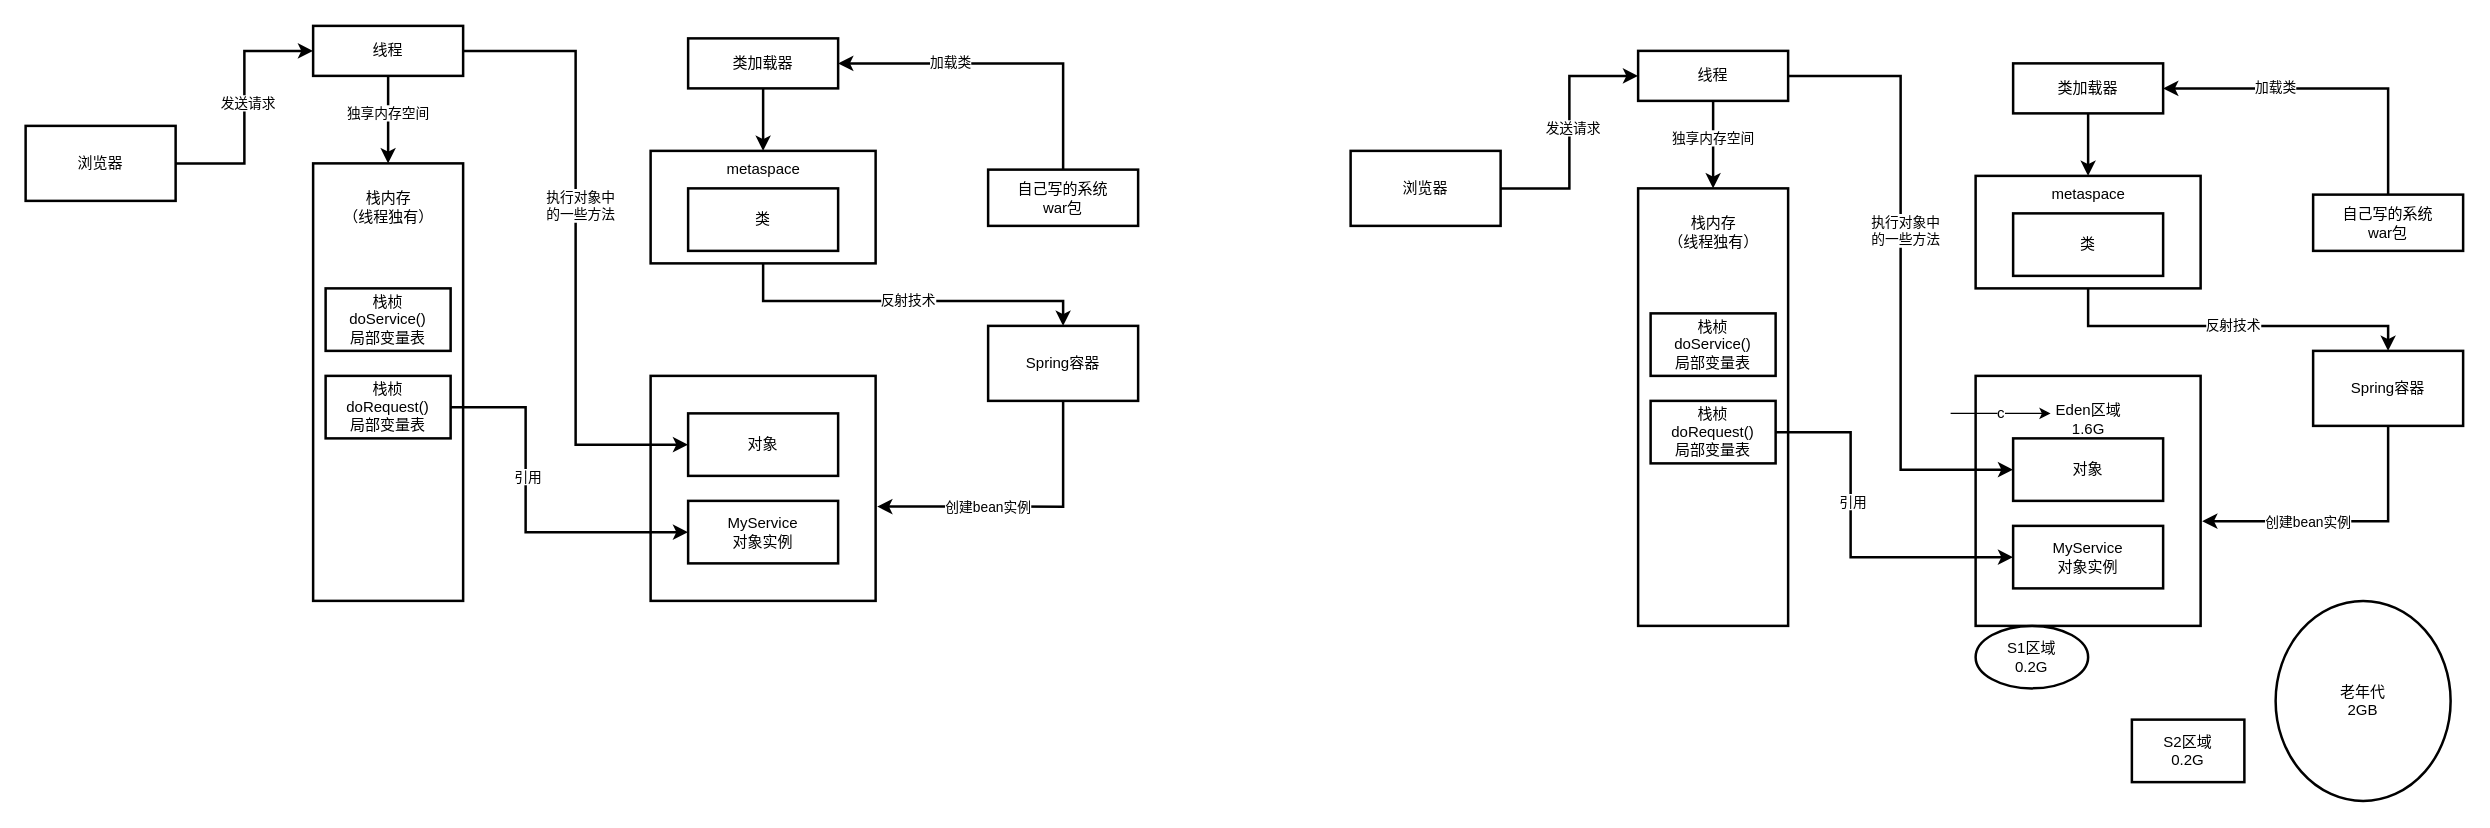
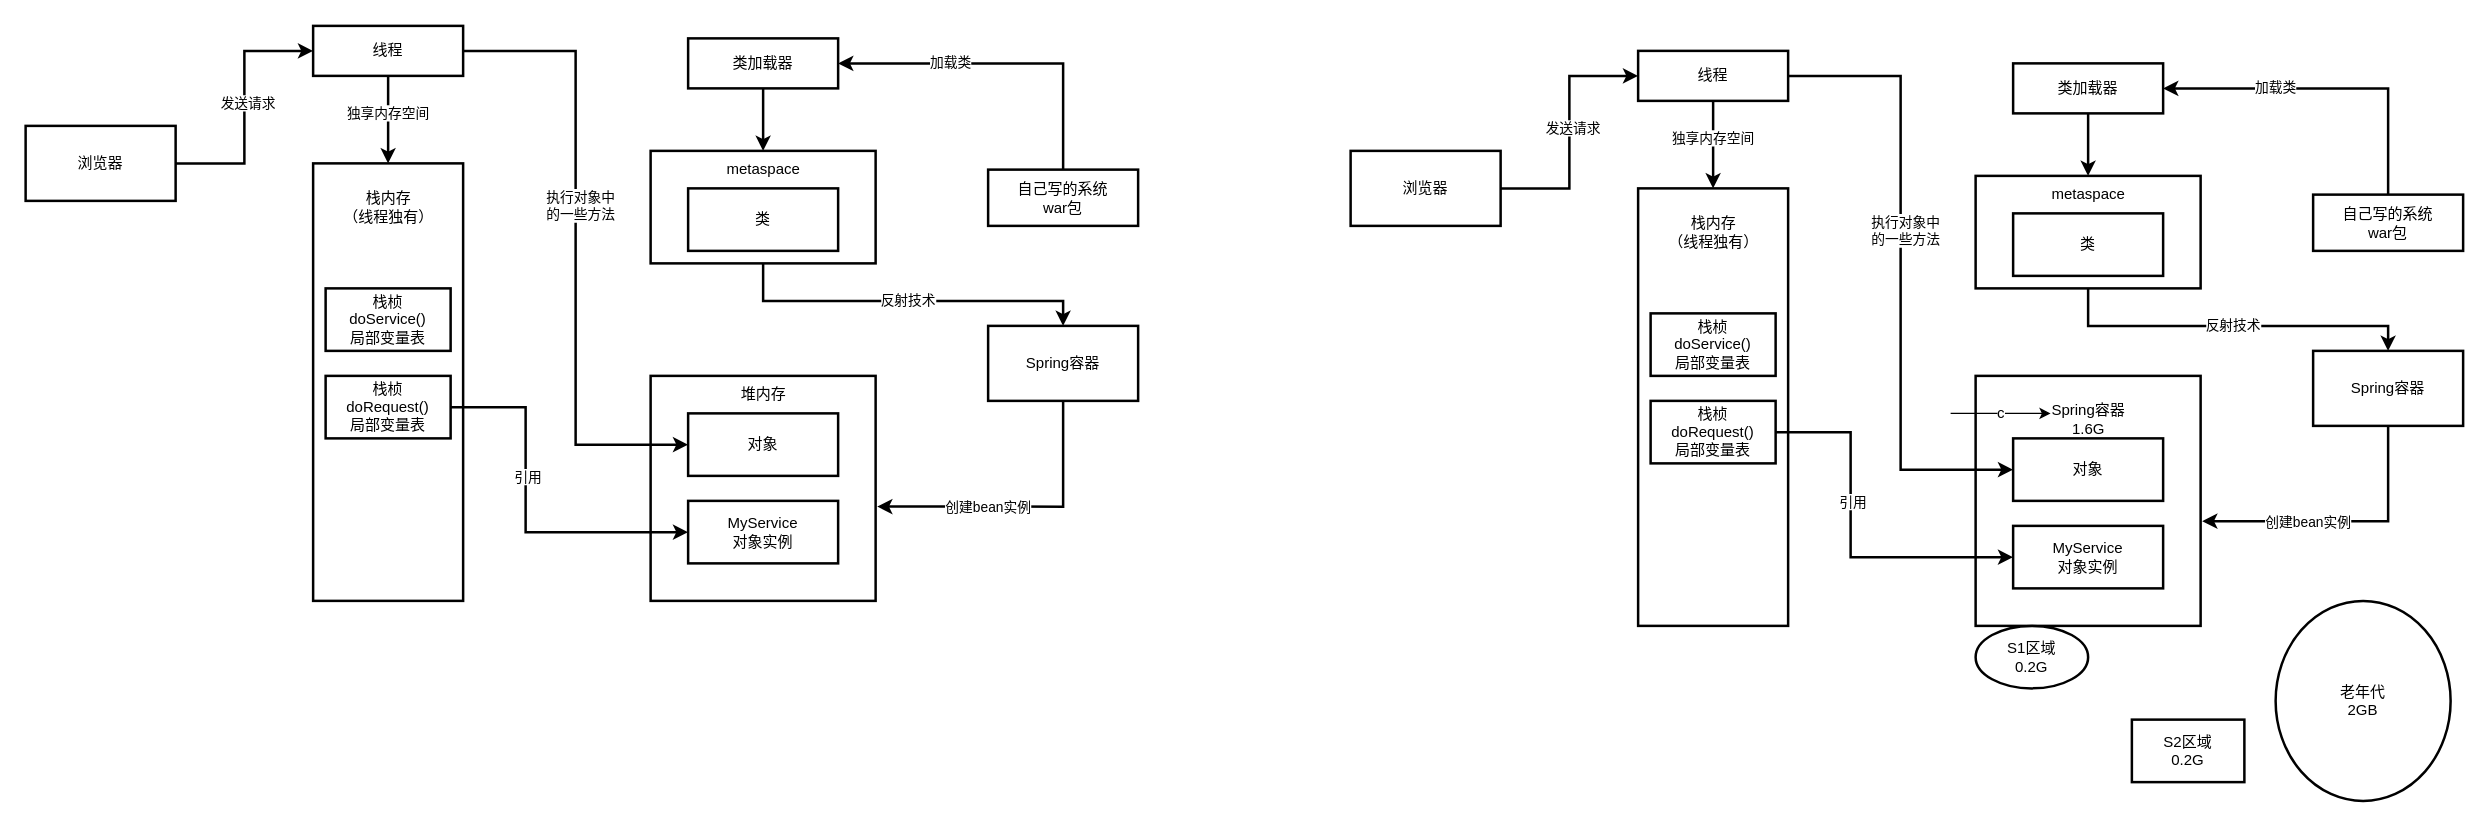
+ <mxCell id="9" value="堆内存" style="text;html=1;align=center;verticalAlign=middle;resizable=0;points=[];autosize=1;strokeColor=none;fillColor=none;" parent="1" vertex="1"><mxGeometry x="580" y="300" width="60" height="30" as="geometry" /></mxCell>
- <mxCell id="39" value="Eden区域&lt;div&gt;1.6G&lt;/div&gt;" style="text;html=1;align=center;verticalAlign=middle;resizable=0;points=[];autosize=1;strokeColor=none;fillColor=none;" vertex="1" parent="1"><mxGeometry x="1630" y="315" width="80" height="40" as="geometry" /></mxCell>
+ <mxCell id="39" value="Spring容器&lt;div&gt;1.6G&lt;/div&gt;" style="text;html=1;align=center;verticalAlign=middle;resizable=0;points=[];autosize=1;strokeColor=none;fillColor=none;" vertex="1" parent="1"><mxGeometry x="1630" y="315" width="80" height="40" as="geometry" /></mxCell>
